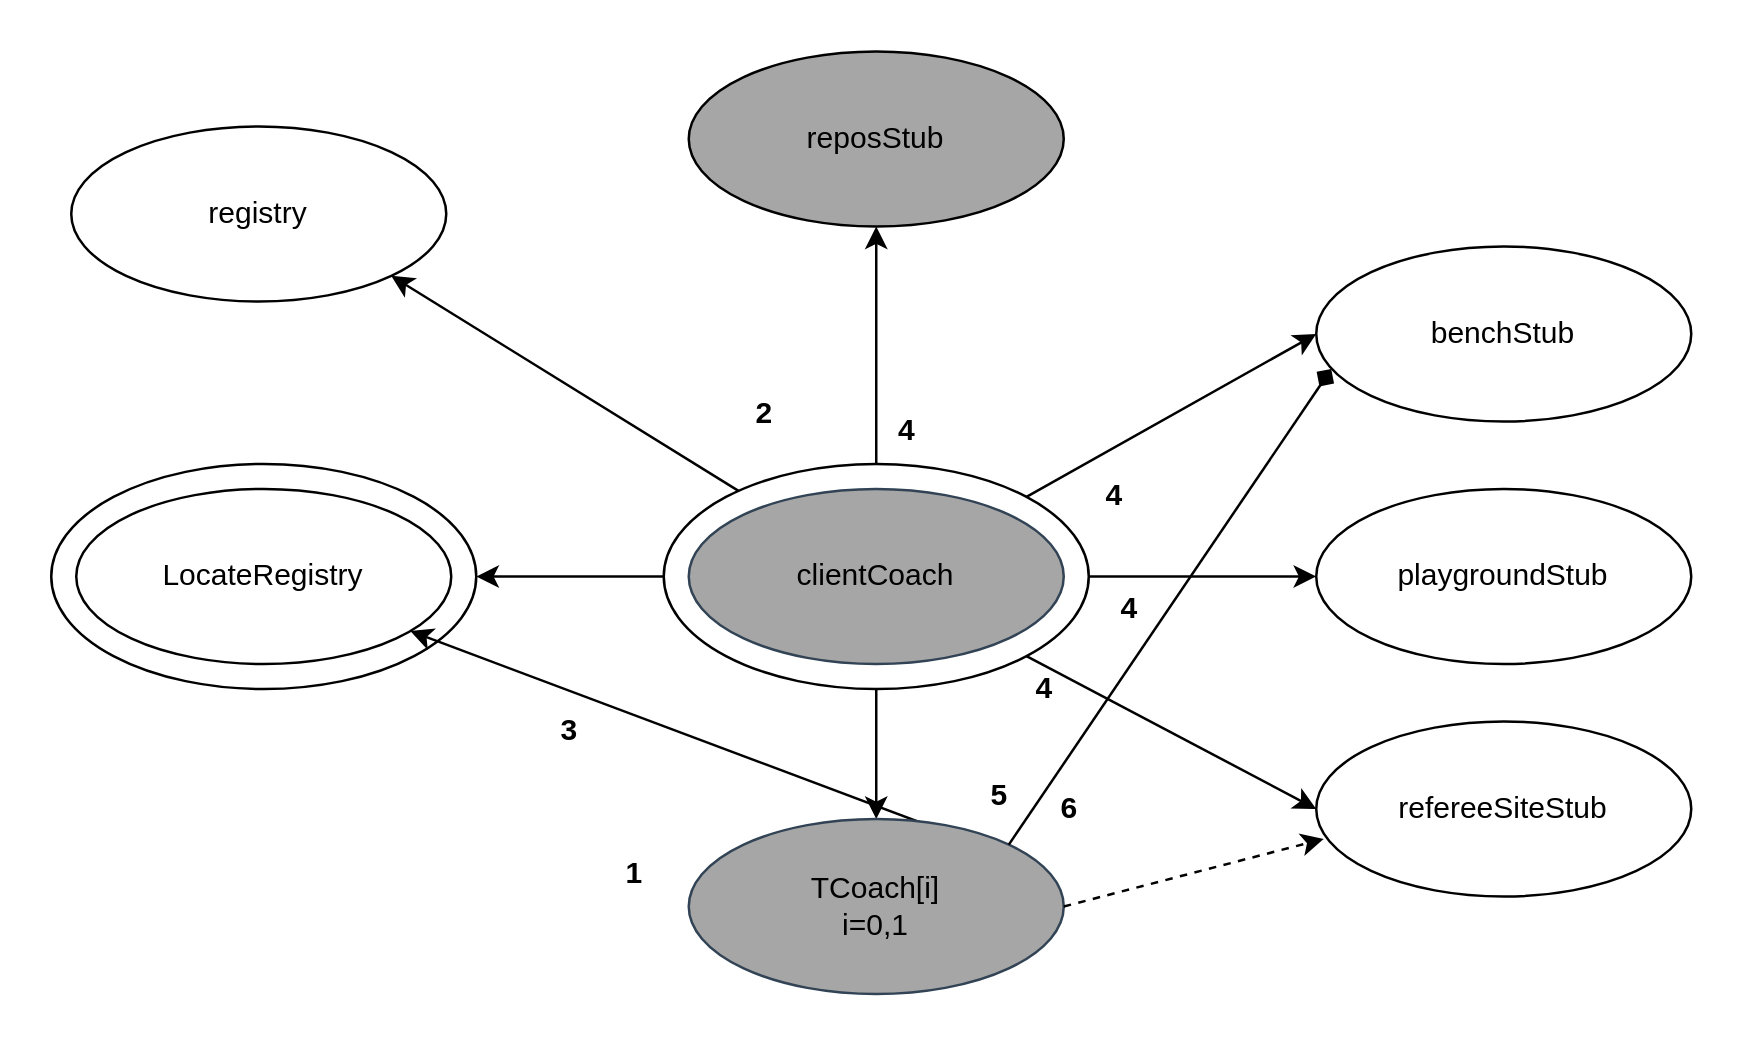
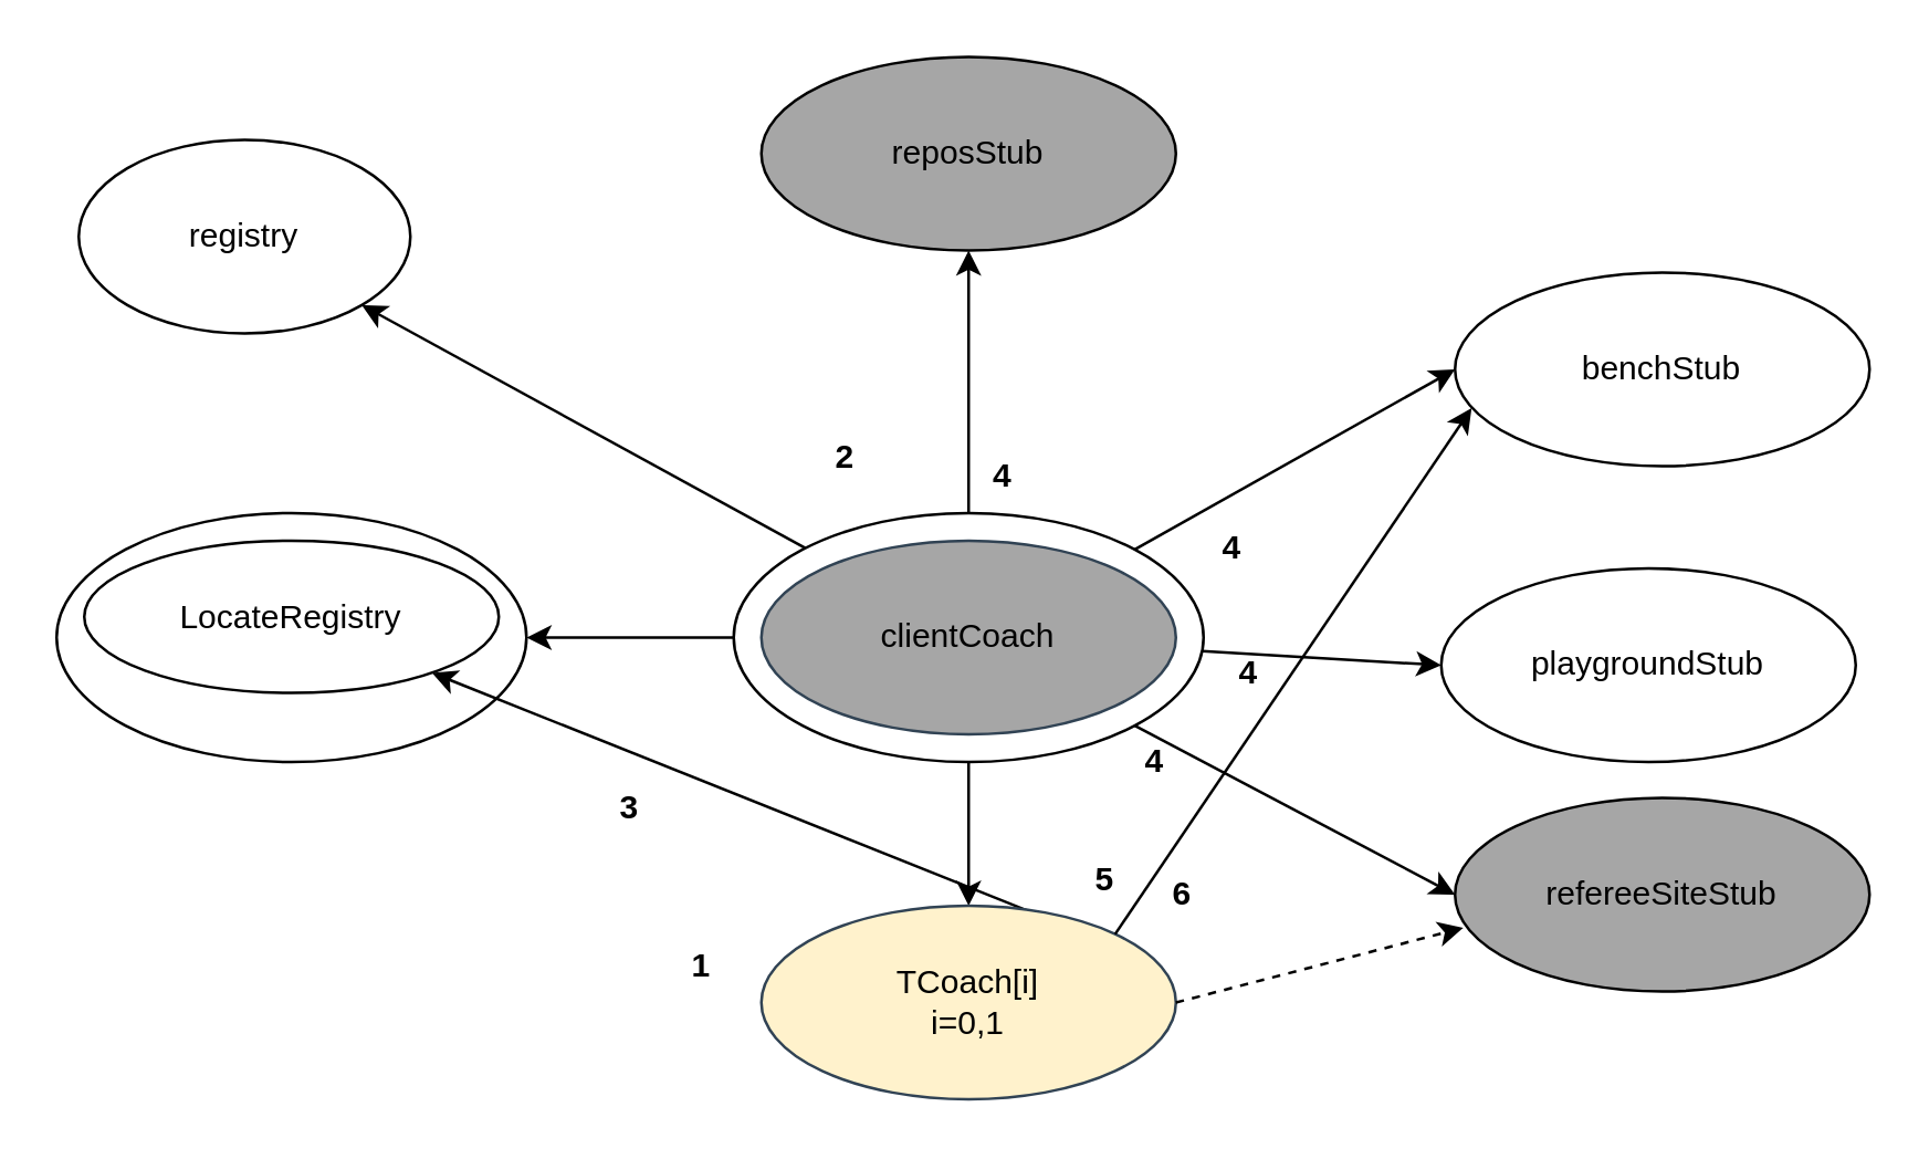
- <mxCell id="11" value="registry" style="ellipse;whiteSpace=wrap;html=1;movable=1;resizable=1;rotatable=1;deletable=1;editable=1;locked=0;connectable=1;" parent="1" vertex="1"><mxGeometry x="28" y="50" width="150" height="70" as="geometry" /></mxCell>
+ <mxCell id="11" value="registry" style="ellipse;whiteSpace=wrap;html=1;movable=1;resizable=1;rotatable=1;deletable=1;editable=1;locked=0;connectable=1;" parent="1" vertex="1"><mxGeometry x="28" y="50" width="120" height="70" as="geometry" /></mxCell>
- <mxCell id="27" style="rounded=0;orthogonalLoop=1;jettySize=auto;html=1;exitX=1;exitY=0;exitDx=0;exitDy=0;entryX=0.04;entryY=0.7;entryDx=0;entryDy=0;entryPerimeter=0;endArrow=diamond;" edge="1" parent="1" source="18" target="19"><mxGeometry relative="1" as="geometry" /></mxCell>
+ <mxCell id="27" style="rounded=0;orthogonalLoop=1;jettySize=auto;html=1;exitX=1;exitY=0;exitDx=0;exitDy=0;entryX=0.04;entryY=0.7;entryDx=0;entryDy=0;entryPerimeter=0;" edge="1" parent="1" source="18" target="19"><mxGeometry relative="1" as="geometry" /></mxCell>
- <mxCell id="13" value="LocateRegistry" style="ellipse;whiteSpace=wrap;html=1;movable=1;resizable=1;rotatable=1;deletable=1;editable=1;locked=0;connectable=1;" parent="1" vertex="1"><mxGeometry x="30" y="195" width="150" height="70" as="geometry" /></mxCell>
+ <mxCell id="13" value="LocateRegistry" style="ellipse;whiteSpace=wrap;html=1;movable=1;resizable=1;rotatable=1;deletable=1;editable=1;locked=0;connectable=1;" parent="1" vertex="1"><mxGeometry x="30" y="195" width="150" height="55" as="geometry" /></mxCell>
- <mxCell id="14" value="playgroundStub" style="ellipse;whiteSpace=wrap;html=1;movable=1;resizable=1;rotatable=1;deletable=1;editable=1;locked=0;connectable=1;" parent="1" vertex="1"><mxGeometry x="526" y="195" width="150" height="70" as="geometry" /></mxCell>
+ <mxCell id="14" value="playgroundStub" style="ellipse;whiteSpace=wrap;html=1;movable=1;resizable=1;rotatable=1;deletable=1;editable=1;locked=0;connectable=1;" parent="1" vertex="1"><mxGeometry x="521" y="205" width="150" height="70" as="geometry" /></mxCell>
- <mxCell id="21" value="refereeSiteStub" style="ellipse;whiteSpace=wrap;html=1;movable=1;resizable=1;rotatable=1;deletable=1;editable=1;locked=0;connectable=1;" vertex="1" parent="1"><mxGeometry x="526" y="288" width="150" height="70" as="geometry" /></mxCell>
+ <mxCell id="21" value="refereeSiteStub" style="ellipse;whiteSpace=wrap;html=1;movable=1;resizable=1;rotatable=1;deletable=1;editable=1;locked=0;connectable=1;fillColor=#a6a6a6;" vertex="1" parent="1"><mxGeometry x="526" y="288" width="150" height="70" as="geometry" /></mxCell>
- <mxCell id="18" value="&lt;div&gt;&lt;font color=&quot;#000000&quot;&gt;TCoach[i]&lt;/font&gt;&lt;/div&gt;&lt;div&gt;&lt;font color=&quot;#000000&quot;&gt;i=0,1&lt;br&gt;&lt;/font&gt;&lt;/div&gt;" style="ellipse;whiteSpace=wrap;html=1;movable=1;resizable=1;rotatable=1;deletable=1;editable=1;locked=0;connectable=1;fillColor=#A6A6A6;fontColor=#ffffff;strokeColor=#314354;" vertex="1" parent="1"><mxGeometry x="275" y="327" width="150" height="70" as="geometry" /></mxCell>
+ <mxCell id="18" value="&lt;div&gt;&lt;font color=&quot;#000000&quot;&gt;TCoach[i]&lt;/font&gt;&lt;/div&gt;&lt;div&gt;&lt;font color=&quot;#000000&quot;&gt;i=0,1&lt;br&gt;&lt;/font&gt;&lt;/div&gt;" style="ellipse;whiteSpace=wrap;html=1;movable=1;resizable=1;rotatable=1;deletable=1;editable=1;locked=0;connectable=1;fillColor=#fff2cc;fontColor=#ffffff;strokeColor=#314354;" vertex="1" parent="1"><mxGeometry x="275" y="327" width="150" height="70" as="geometry" /></mxCell>
